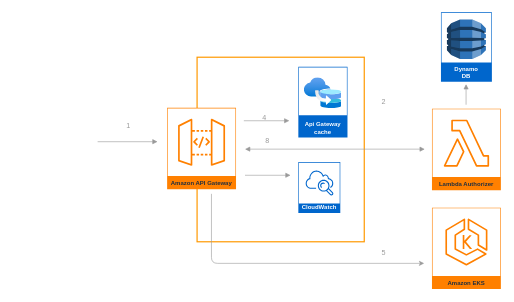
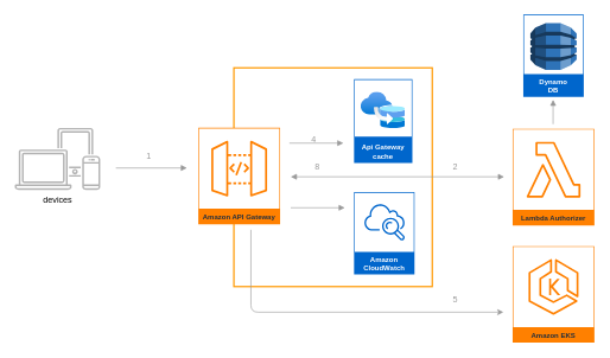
- <mxCell id="22" value="&lt;font color=&quot;#999999&quot;&gt;2&lt;/font&gt;" style="text;html=1;align=center;verticalAlign=middle;whiteSpace=wrap;rounded=0;labelBackgroundColor=none;strokeWidth=2;" vertex="1" parent="1"><mxGeometry x="625" y="155" width="29" height="30" as="geometry" /></mxCell>
+ <mxCell id="22" value="&lt;font color=&quot;#999999&quot;&gt;2&lt;/font&gt;" style="text;html=1;align=center;verticalAlign=middle;whiteSpace=wrap;rounded=0;labelBackgroundColor=none;strokeWidth=2;" vertex="1" parent="1"><mxGeometry x="625" y="220" width="29" height="30" as="geometry" /></mxCell>
- <mxCell id="21" value="&lt;font color=&quot;#999999&quot;&gt;1&lt;/font&gt;" style="text;html=1;align=center;verticalAlign=middle;whiteSpace=wrap;rounded=0;labelBackgroundColor=none;strokeWidth=2;" vertex="1" parent="1"><mxGeometry x="199" y="194" width="29" height="30" as="geometry" /></mxCell>
+ <mxCell id="21" value="&lt;font color=&quot;#999999&quot;&gt;1&lt;/font&gt;" style="text;html=1;align=center;verticalAlign=middle;whiteSpace=wrap;rounded=0;labelBackgroundColor=none;strokeWidth=2;" vertex="1" parent="1"><mxGeometry x="194" y="204" width="29" height="30" as="geometry" /></mxCell>
+ <mxCell id="2" value="devices" style="sketch=0;outlineConnect=0;fontColor=#000000;strokeColor=#C73500;fillColor=#B3B3B3;dashed=0;verticalLabelPosition=bottom;verticalAlign=top;align=center;html=1;fontSize=12;fontStyle=0;aspect=fixed;shape=mxgraph.aws4.illustration_devices;pointerEvents=1" vertex="1" parent="1"><mxGeometry x="20" y="179.4" width="120" height="87.6" as="geometry" /></mxCell>
- <mxCell id="7" value="&lt;font style=&quot;&quot; color=&quot;#ffffff&quot;&gt;Amazon&lt;/font&gt;&lt;font style=&quot;background-color: rgb(0, 102, 204);&quot; color=&quot;#ffffff&quot;&gt; &lt;/font&gt;&lt;font style=&quot;&quot; color=&quot;#ffffff&quot;&gt;CloudWatch&lt;/font&gt;" style="sketch=0;outlineConnect=0;fontColor=#232F3E;gradientColor=none;strokeColor=#0066CC;fillColor=#FFFFFF;dashed=0;verticalLabelPosition=middle;verticalAlign=bottom;align=center;html=1;whiteSpace=wrap;fontSize=10;fontStyle=1;spacing=3;shape=mxgraph.aws4.productIcon;prIcon=mxgraph.aws4.cloudwatch;strokeWidth=2;" vertex="1" parent="1"><mxGeometry x="497" y="270" width="70" height="85" as="geometry" /></mxCell>
+ <mxCell id="7" value="&lt;font style=&quot;&quot; color=&quot;#ffffff&quot;&gt;Amazon&lt;/font&gt;&lt;font style=&quot;background-color: rgb(0, 102, 204);&quot; color=&quot;#ffffff&quot;&gt; &lt;/font&gt;&lt;font style=&quot;&quot; color=&quot;#ffffff&quot;&gt;CloudWatch&lt;/font&gt;" style="sketch=0;outlineConnect=0;fontColor=#232F3E;gradientColor=none;strokeColor=#0066CC;fillColor=#FFFFFF;dashed=0;verticalLabelPosition=middle;verticalAlign=bottom;align=center;html=1;whiteSpace=wrap;fontSize=10;fontStyle=1;spacing=3;shape=mxgraph.aws4.productIcon;prIcon=mxgraph.aws4.cloudwatch;strokeWidth=2;" vertex="1" parent="1"><mxGeometry x="497" y="270" width="85" height="116" as="geometry" /></mxCell>
